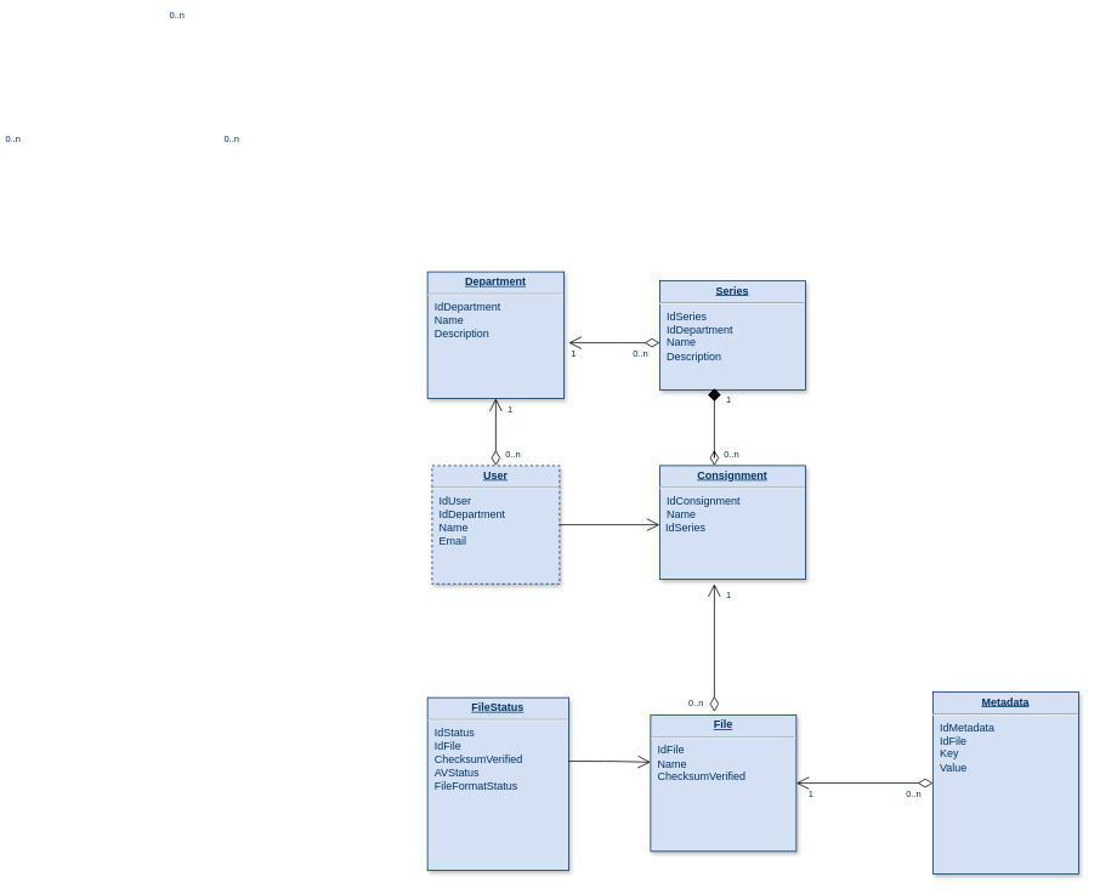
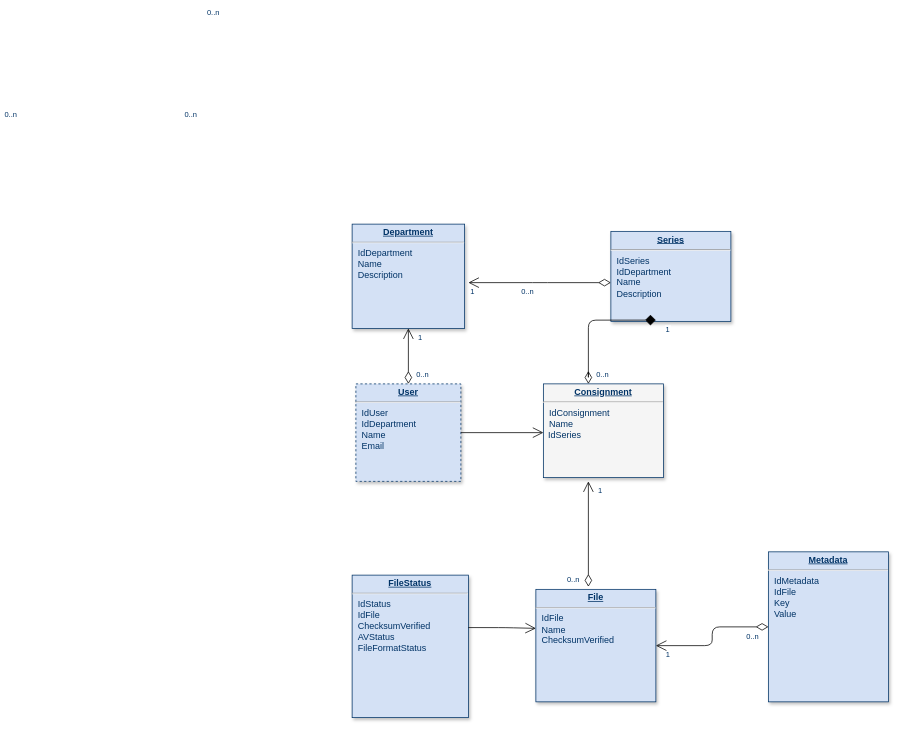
- <mxCell id="2" value="&lt;p style=&quot;margin: 0px ; margin-top: 4px ; text-align: center ; text-decoration: underline&quot;&gt;&lt;strong&gt;Series&lt;br&gt;&lt;/strong&gt;&lt;/p&gt;&lt;hr&gt;&lt;p style=&quot;margin: 0px ; margin-left: 8px&quot;&gt;IdSeries&lt;/p&gt;&lt;p style=&quot;margin: 0px ; margin-left: 8px&quot;&gt;IdDepartment&lt;br&gt;Name&lt;/p&gt;&lt;p style=&quot;margin: 0px ; margin-left: 8px&quot;&gt;Description&lt;/p&gt;" style="verticalAlign=top;align=left;overflow=fill;fontSize=12;fontFamily=Helvetica;html=1;strokeColor=#003366;shadow=1;fillColor=#D4E1F5;fontColor=#003366" parent="1" vertex="1"><mxGeometry x="275" y="29.64" width="160" height="120" as="geometry" /></mxCell>
+ <mxCell id="2" value="&lt;p style=&quot;margin: 0px ; margin-top: 4px ; text-align: center ; text-decoration: underline&quot;&gt;&lt;strong&gt;Series&lt;br&gt;&lt;/strong&gt;&lt;/p&gt;&lt;hr&gt;&lt;p style=&quot;margin: 0px ; margin-left: 8px&quot;&gt;IdSeries&lt;/p&gt;&lt;p style=&quot;margin: 0px ; margin-left: 8px&quot;&gt;IdDepartment&lt;br&gt;Name&lt;/p&gt;&lt;p style=&quot;margin: 0px ; margin-left: 8px&quot;&gt;Description&lt;/p&gt;" style="verticalAlign=top;align=left;overflow=fill;fontSize=12;fontFamily=Helvetica;html=1;strokeColor=#003366;shadow=1;fillColor=#D4E1F5;fontColor=#003366" parent="1" vertex="1"><mxGeometry x="365" y="29.64" width="160" height="120" as="geometry" /></mxCell>
- <mxCell id="18" value="&lt;p style=&quot;margin: 0px ; margin-top: 4px ; text-align: center ; text-decoration: underline&quot;&gt;&lt;strong&gt;Consignment&lt;/strong&gt;&lt;/p&gt;&lt;hr&gt;&lt;p style=&quot;margin: 0px ; margin-left: 8px&quot;&gt;IdConsignment&lt;br&gt;&lt;/p&gt;&lt;p style=&quot;margin: 0px ; margin-left: 8px&quot;&gt;Name&lt;/p&gt;&amp;nbsp; IdSeries" style="verticalAlign=top;align=left;overflow=fill;fontSize=12;fontFamily=Helvetica;html=1;strokeColor=#003366;shadow=1;fillColor=#D4E1F5;fontColor=#003366" parent="1" vertex="1"><mxGeometry x="275" y="233" width="160" height="125" as="geometry" /></mxCell>
+ <mxCell id="18" value="&lt;p style=&quot;margin: 0px ; margin-top: 4px ; text-align: center ; text-decoration: underline&quot;&gt;&lt;strong&gt;Consignment&lt;/strong&gt;&lt;/p&gt;&lt;hr&gt;&lt;p style=&quot;margin: 0px ; margin-left: 8px&quot;&gt;IdConsignment&lt;br&gt;&lt;/p&gt;&lt;p style=&quot;margin: 0px ; margin-left: 8px&quot;&gt;Name&lt;/p&gt;&amp;nbsp; IdSeries" style="verticalAlign=top;align=left;overflow=fill;fontSize=12;fontFamily=Helvetica;html=1;strokeColor=#003366;shadow=1;fillColor=#f5f5f5;fontColor=#003366;" parent="1" vertex="1"><mxGeometry x="275" y="233" width="160" height="125" as="geometry" /></mxCell>
- <mxCell id="6" value="&lt;p style=&quot;margin: 0px ; margin-top: 4px ; text-align: center ; text-decoration: underline&quot;&gt;&lt;strong&gt;Metadata&lt;br&gt;&lt;/strong&gt;&lt;/p&gt;&lt;hr&gt;&lt;p style=&quot;margin: 0px ; margin-left: 8px&quot;&gt;IdMetadata&lt;/p&gt;&lt;p style=&quot;margin: 0px ; margin-left: 8px&quot;&gt;IdFile&lt;/p&gt;&lt;p style=&quot;margin: 0px ; margin-left: 8px&quot;&gt;Key&lt;/p&gt;&lt;p style=&quot;margin: 0px ; margin-left: 8px&quot;&gt;Value&lt;/p&gt;&lt;p style=&quot;margin: 0px ; margin-left: 8px&quot;&gt;&lt;br&gt;&lt;/p&gt;" style="verticalAlign=top;align=left;overflow=fill;fontSize=12;fontFamily=Helvetica;html=1;strokeColor=#003366;shadow=1;fillColor=#D4E1F5;fontColor=#003366" parent="1" vertex="1"><mxGeometry x="575.08" y="481.96" width="160" height="200" as="geometry" /></mxCell>
+ <mxCell id="6" value="&lt;p style=&quot;margin: 0px ; margin-top: 4px ; text-align: center ; text-decoration: underline&quot;&gt;&lt;strong&gt;Metadata&lt;br&gt;&lt;/strong&gt;&lt;/p&gt;&lt;hr&gt;&lt;p style=&quot;margin: 0px ; margin-left: 8px&quot;&gt;IdMetadata&lt;/p&gt;&lt;p style=&quot;margin: 0px ; margin-left: 8px&quot;&gt;IdFile&lt;/p&gt;&lt;p style=&quot;margin: 0px ; margin-left: 8px&quot;&gt;Key&lt;/p&gt;&lt;p style=&quot;margin: 0px ; margin-left: 8px&quot;&gt;Value&lt;/p&gt;&lt;p style=&quot;margin: 0px ; margin-left: 8px&quot;&gt;&lt;br&gt;&lt;/p&gt;" style="verticalAlign=top;align=left;overflow=fill;fontSize=12;fontFamily=Helvetica;html=1;strokeColor=#003366;shadow=1;fillColor=#D4E1F5;fontColor=#003366" parent="1" vertex="1"><mxGeometry x="575.08" y="456.96" width="160" height="200" as="geometry" /></mxCell>
